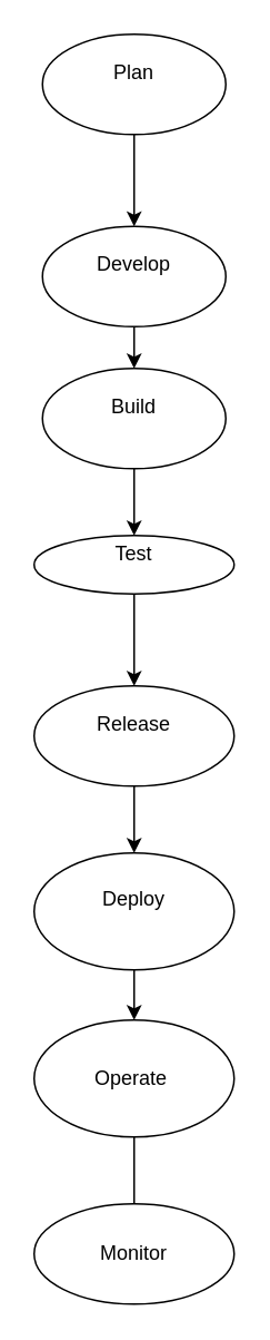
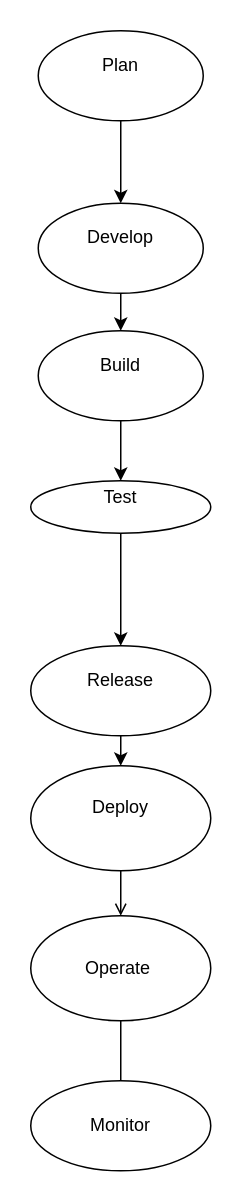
- <mxCell id="11" value="&#10; Release&#10;&#10;" style="ellipse;whiteSpace=wrap;html=1;" vertex="1" parent="1"><mxGeometry x="20" y="410" width="120" height="60" as="geometry" /></mxCell>
+ <mxCell id="11" value="&#10; Release&#10;&#10;" style="ellipse;whiteSpace=wrap;html=1;" vertex="1" parent="1"><mxGeometry x="20" y="430" width="120" height="60" as="geometry" /></mxCell>
- <mxCell id="8" style="edgeStyle=orthogonalEdgeStyle;rounded=0;orthogonalLoop=1;jettySize=auto;html=1;exitX=0.5;exitY=1;exitDx=0;exitDy=0;entryX=0.5;entryY=0;entryDx=0;entryDy=0;" edge="1" parent="1" source="9" target="15"><mxGeometry relative="1" as="geometry" /></mxCell>
+ <mxCell id="8" style="edgeStyle=orthogonalEdgeStyle;rounded=0;orthogonalLoop=1;jettySize=auto;html=1;exitX=0.5;exitY=1;exitDx=0;exitDy=0;entryX=0.5;entryY=0;entryDx=0;entryDy=0;endArrow=open;" edge="1" parent="1" source="9" target="15"><mxGeometry relative="1" as="geometry" /></mxCell>
